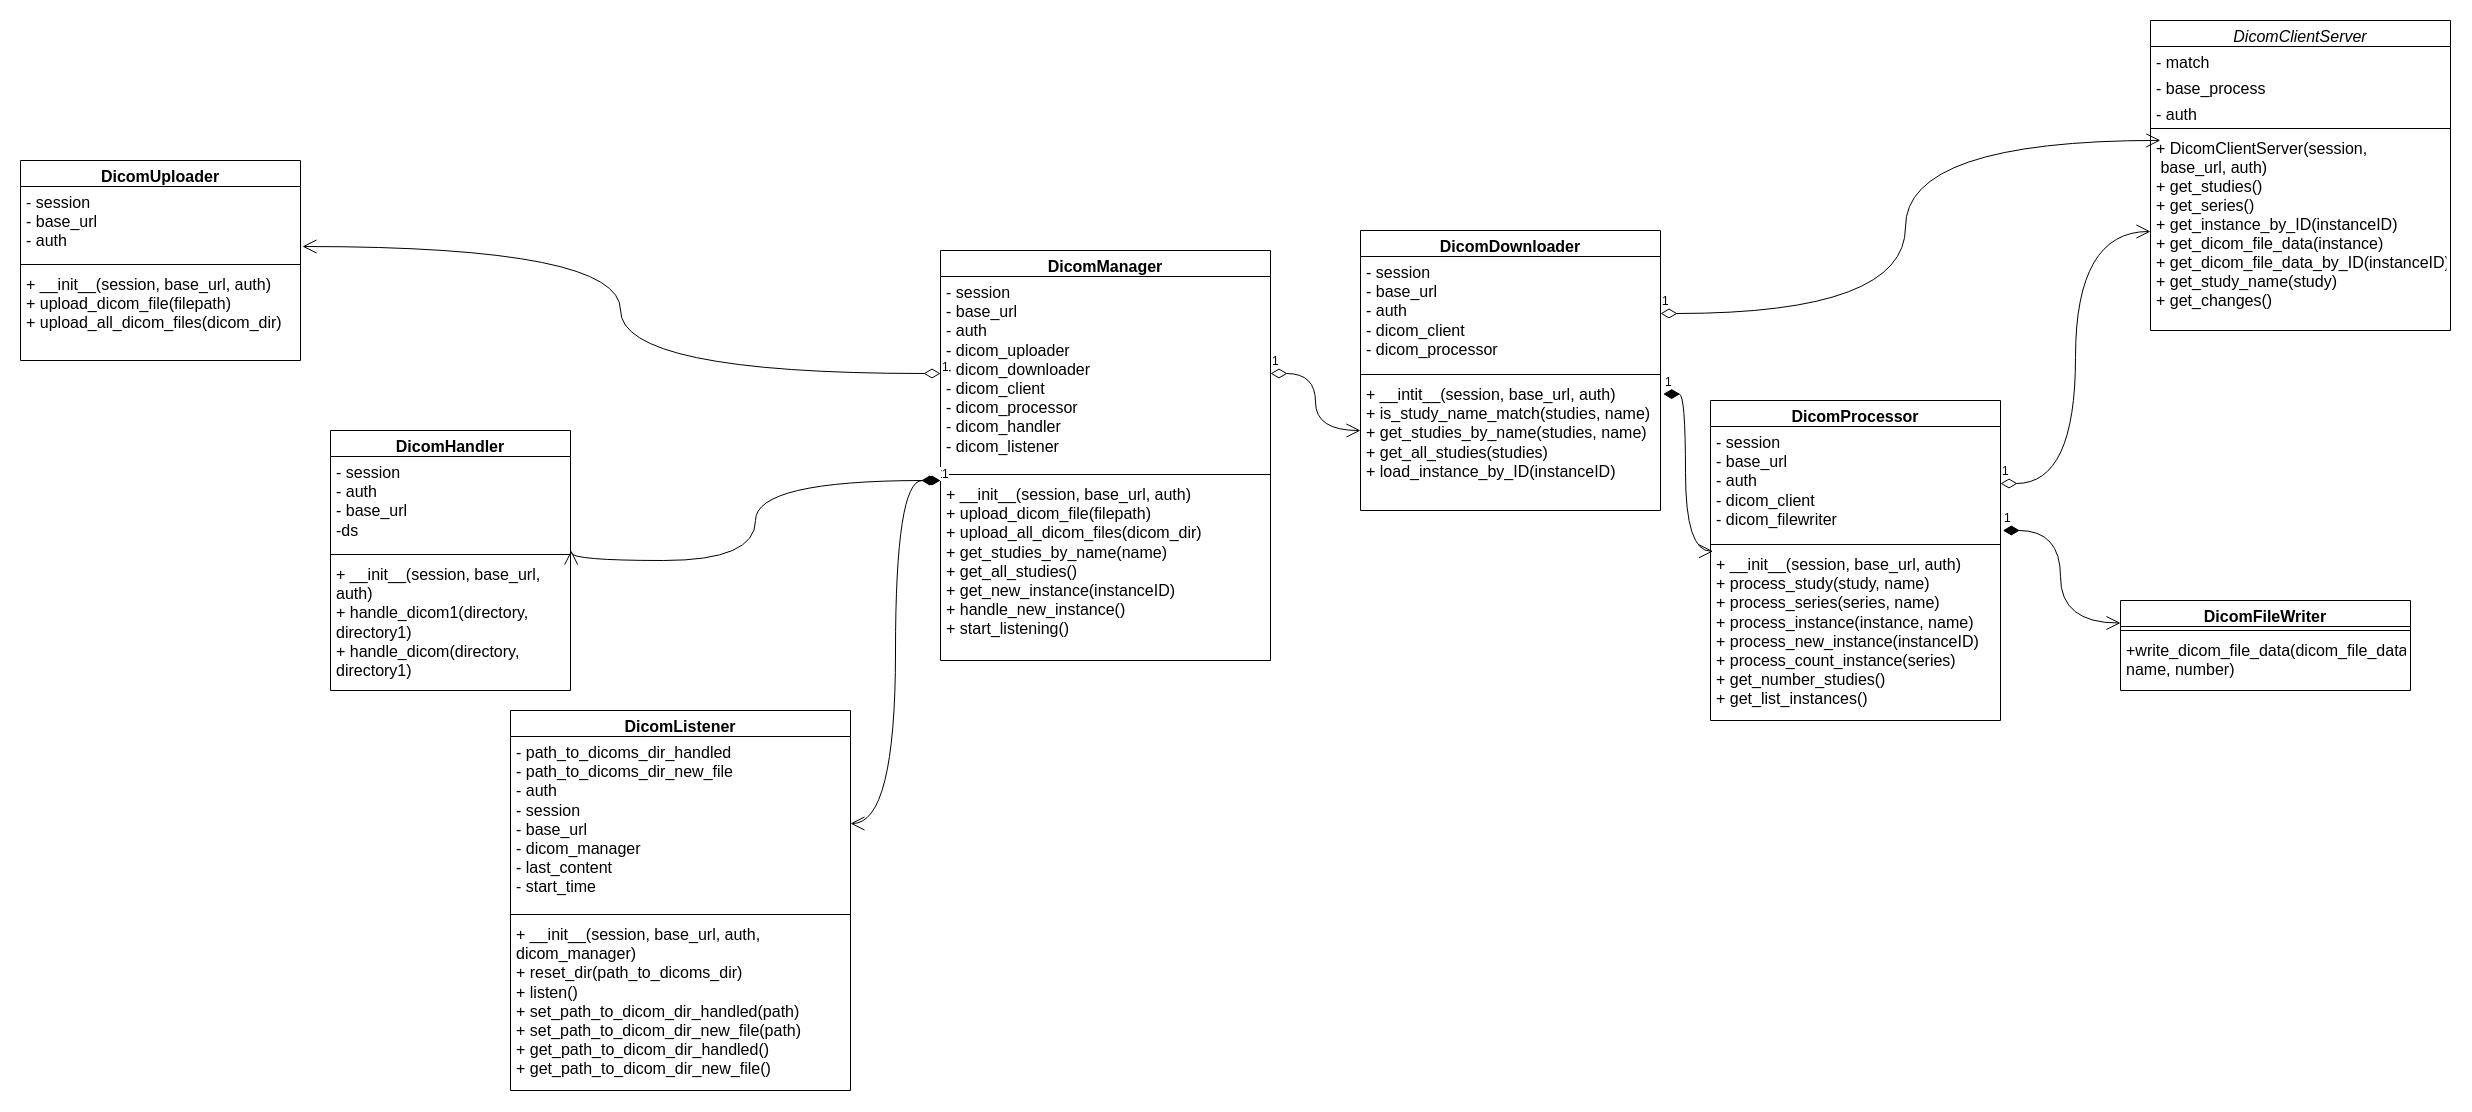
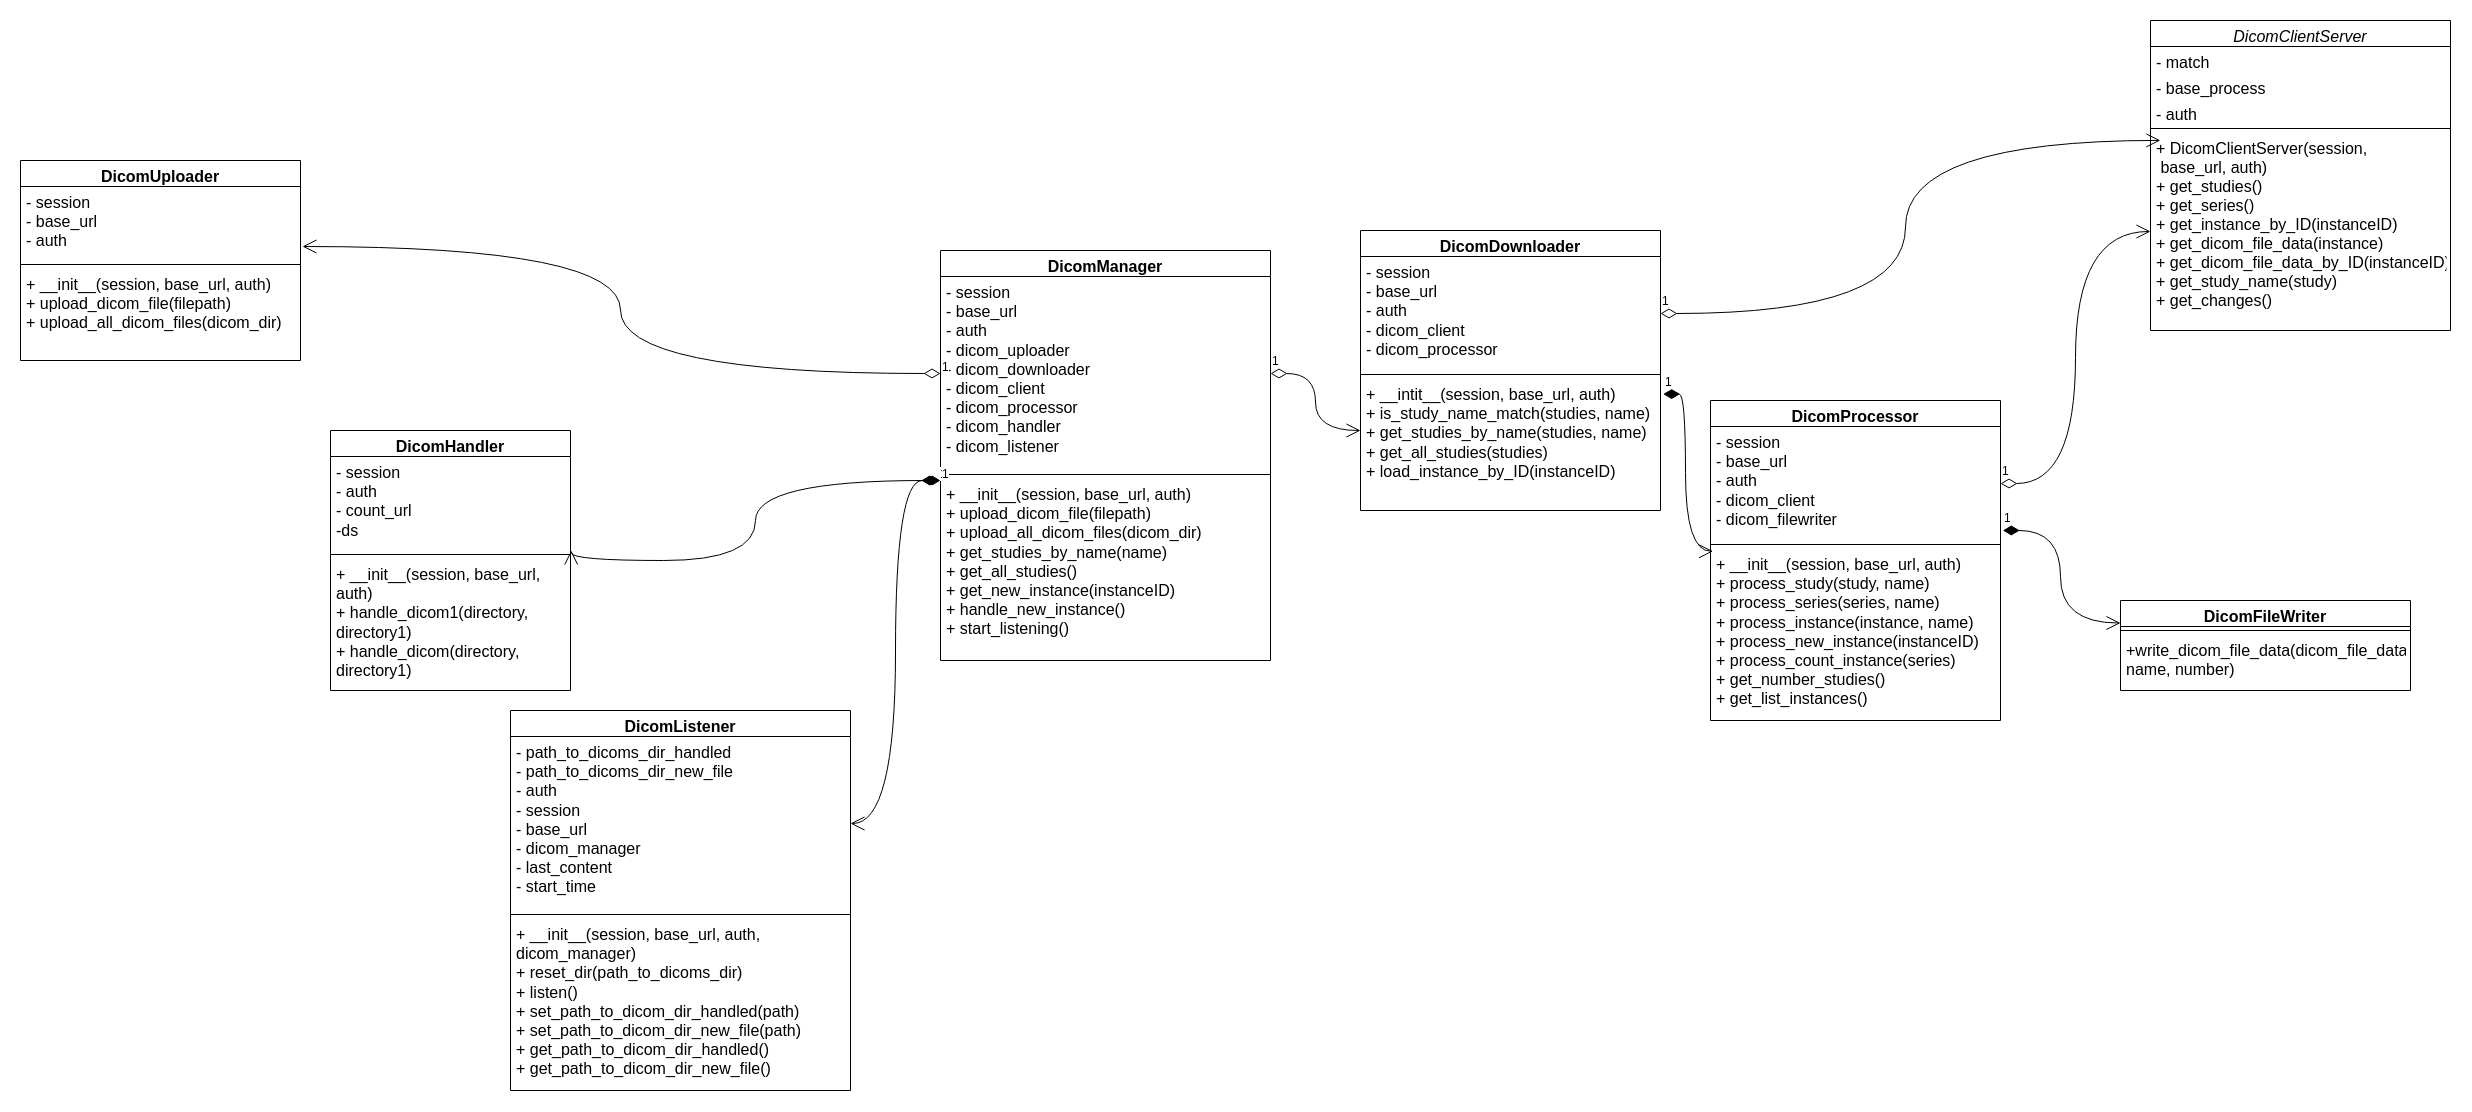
- <mxCell id="16" value="- session&lt;br&gt;- auth&lt;br&gt;- base_url&lt;br&gt;-ds" style="text;strokeColor=none;fillColor=none;align=left;verticalAlign=top;spacingLeft=4;spacingRight=4;overflow=hidden;rotatable=0;points=[[0,0.5],[1,0.5]];portConstraint=eastwest;whiteSpace=wrap;html=1;fontSize=16;" vertex="1" parent="15"><mxGeometry y="26" width="240" height="94" as="geometry" /></mxCell>
+ <mxCell id="16" value="- session&lt;br&gt;- auth&lt;br&gt;- count_url&lt;br&gt;-ds" style="text;strokeColor=none;fillColor=none;align=left;verticalAlign=top;spacingLeft=4;spacingRight=4;overflow=hidden;rotatable=0;points=[[0,0.5],[1,0.5]];portConstraint=eastwest;whiteSpace=wrap;html=1;fontSize=16;" vertex="1" parent="15"><mxGeometry y="26" width="240" height="94" as="geometry" /></mxCell>
